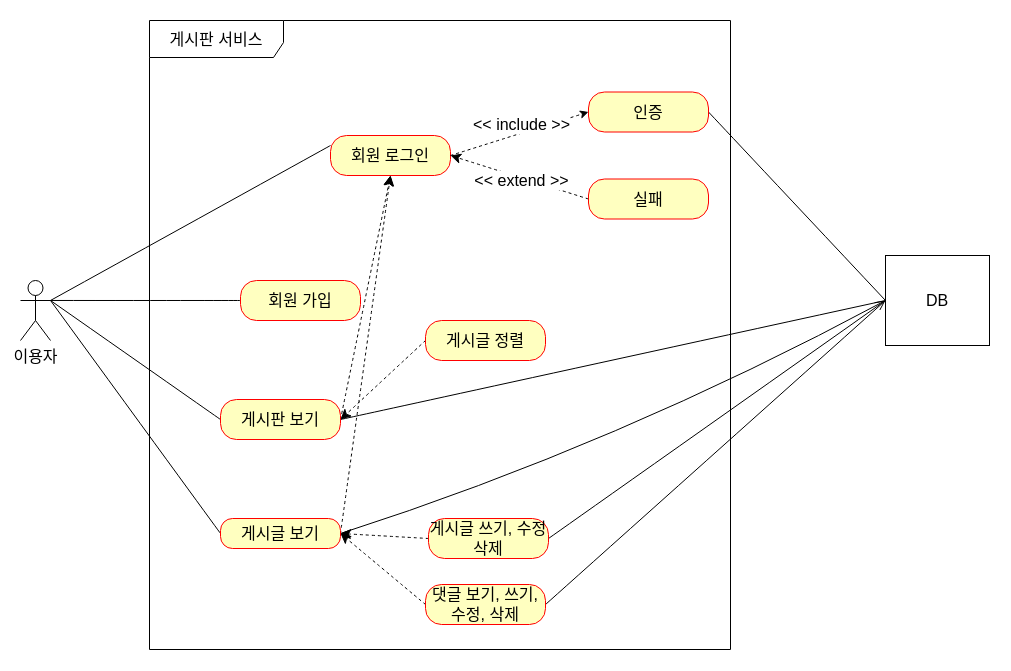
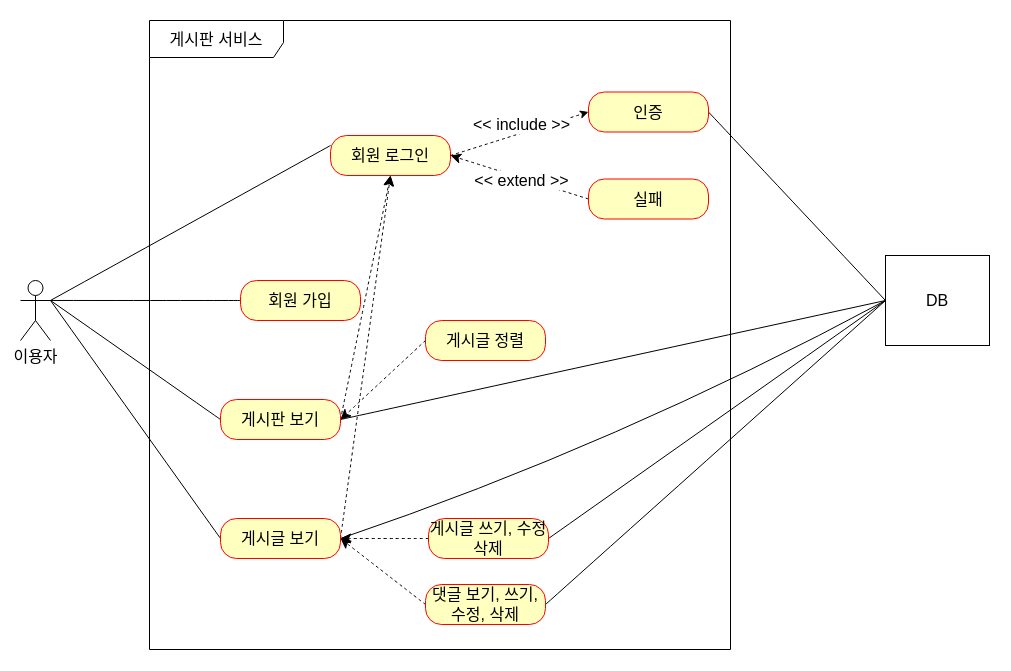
- <mxCell id="27" style="edgeStyle=none;curved=1;rounded=0;orthogonalLoop=1;jettySize=auto;html=1;exitX=1;exitY=0.5;exitDx=0;exitDy=0;entryX=0;entryY=0.5;entryDx=0;entryDy=0;fontSize=12;startSize=8;endSize=8;endArrow=open;endFill=0;" edge="1" parent="1" source="28" target="32"><mxGeometry relative="1" as="geometry" /></mxCell>
+ <mxCell id="27" style="edgeStyle=none;curved=1;rounded=0;orthogonalLoop=1;jettySize=auto;html=1;exitX=1;exitY=0.5;exitDx=0;exitDy=0;entryX=0;entryY=0.5;entryDx=0;entryDy=0;fontSize=12;startSize=8;endSize=8;endArrow=none;endFill=0;" edge="1" parent="1" source="28" target="32"><mxGeometry relative="1" as="geometry" /></mxCell>
- <mxCell id="13" value="게시글 보기" style="rounded=1;whiteSpace=wrap;html=1;arcSize=40;fontColor=#000000;fillColor=#ffffc0;strokeColor=#ff0000;fontSize=16;" vertex="1" parent="1"><mxGeometry x="220" y="518" width="120" height="30" as="geometry" /></mxCell>
+ <mxCell id="13" value="게시글 보기" style="rounded=1;whiteSpace=wrap;html=1;arcSize=40;fontColor=#000000;fillColor=#ffffc0;strokeColor=#ff0000;fontSize=16;" vertex="1" parent="1"><mxGeometry x="220" y="518" width="120" height="40" as="geometry" /></mxCell>
